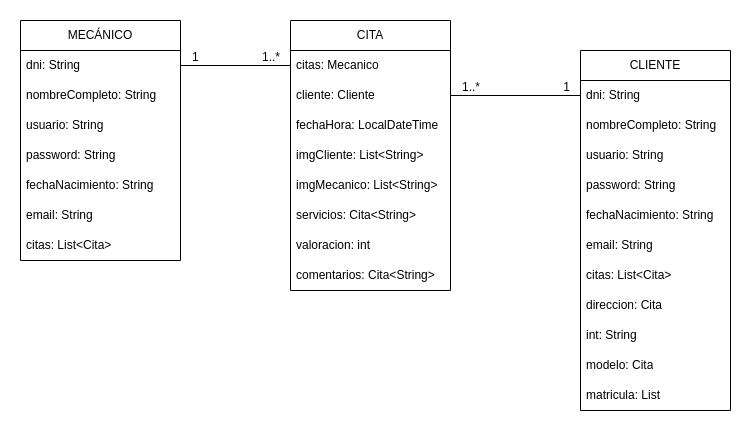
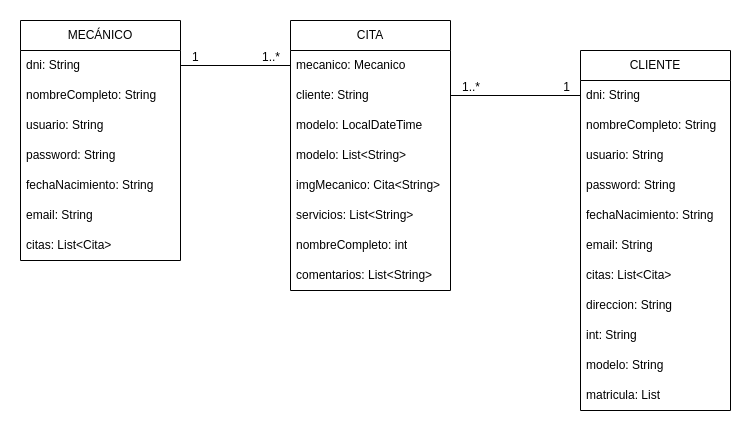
- <mxCell id="11" value="citas: Mecanico" style="text;strokeColor=none;fillColor=none;align=left;verticalAlign=middle;spacingLeft=4;spacingRight=4;overflow=hidden;points=[[0,0.5],[1,0.5]];portConstraint=eastwest;rotatable=0;whiteSpace=wrap;html=1;" vertex="1" parent="10"><mxGeometry y="30" width="160" height="30" as="geometry" /></mxCell>
+ <mxCell id="11" value="mecanico: Mecanico" style="text;strokeColor=none;fillColor=none;align=left;verticalAlign=middle;spacingLeft=4;spacingRight=4;overflow=hidden;points=[[0,0.5],[1,0.5]];portConstraint=eastwest;rotatable=0;whiteSpace=wrap;html=1;" vertex="1" parent="10"><mxGeometry y="30" width="160" height="30" as="geometry" /></mxCell>
- <mxCell id="12" value="cliente: Cliente" style="text;strokeColor=none;fillColor=none;align=left;verticalAlign=middle;spacingLeft=4;spacingRight=4;overflow=hidden;points=[[0,0.5],[1,0.5]];portConstraint=eastwest;rotatable=0;whiteSpace=wrap;html=1;" vertex="1" parent="10"><mxGeometry y="60" width="160" height="30" as="geometry" /></mxCell>
+ <mxCell id="12" value="cliente: String" style="text;strokeColor=none;fillColor=none;align=left;verticalAlign=middle;spacingLeft=4;spacingRight=4;overflow=hidden;points=[[0,0.5],[1,0.5]];portConstraint=eastwest;rotatable=0;whiteSpace=wrap;html=1;" vertex="1" parent="10"><mxGeometry y="60" width="160" height="30" as="geometry" /></mxCell>
- <mxCell id="13" value="fechaHora: LocalDateTime" style="text;strokeColor=none;fillColor=none;align=left;verticalAlign=middle;spacingLeft=4;spacingRight=4;overflow=hidden;points=[[0,0.5],[1,0.5]];portConstraint=eastwest;rotatable=0;whiteSpace=wrap;html=1;" vertex="1" parent="10"><mxGeometry y="90" width="160" height="30" as="geometry" /></mxCell>
+ <mxCell id="13" value="modelo: LocalDateTime" style="text;strokeColor=none;fillColor=none;align=left;verticalAlign=middle;spacingLeft=4;spacingRight=4;overflow=hidden;points=[[0,0.5],[1,0.5]];portConstraint=eastwest;rotatable=0;whiteSpace=wrap;html=1;" vertex="1" parent="10"><mxGeometry y="90" width="160" height="30" as="geometry" /></mxCell>
- <mxCell id="14" value="imgCliente: List&amp;lt;String&amp;gt;" style="text;strokeColor=none;fillColor=none;align=left;verticalAlign=middle;spacingLeft=4;spacingRight=4;overflow=hidden;points=[[0,0.5],[1,0.5]];portConstraint=eastwest;rotatable=0;whiteSpace=wrap;html=1;" vertex="1" parent="10"><mxGeometry y="120" width="160" height="30" as="geometry" /></mxCell>
+ <mxCell id="14" value="modelo: List&amp;lt;String&amp;gt;" style="text;strokeColor=none;fillColor=none;align=left;verticalAlign=middle;spacingLeft=4;spacingRight=4;overflow=hidden;points=[[0,0.5],[1,0.5]];portConstraint=eastwest;rotatable=0;whiteSpace=wrap;html=1;" vertex="1" parent="10"><mxGeometry y="120" width="160" height="30" as="geometry" /></mxCell>
- <mxCell id="15" value="imgMecanico: List&amp;lt;String&amp;gt;" style="text;strokeColor=none;fillColor=none;align=left;verticalAlign=middle;spacingLeft=4;spacingRight=4;overflow=hidden;points=[[0,0.5],[1,0.5]];portConstraint=eastwest;rotatable=0;whiteSpace=wrap;html=1;" vertex="1" parent="10"><mxGeometry y="150" width="160" height="30" as="geometry" /></mxCell>
+ <mxCell id="15" value="imgMecanico: Cita&amp;lt;String&amp;gt;" style="text;strokeColor=none;fillColor=none;align=left;verticalAlign=middle;spacingLeft=4;spacingRight=4;overflow=hidden;points=[[0,0.5],[1,0.5]];portConstraint=eastwest;rotatable=0;whiteSpace=wrap;html=1;" vertex="1" parent="10"><mxGeometry y="150" width="160" height="30" as="geometry" /></mxCell>
- <mxCell id="16" value="servicios: Cita&amp;lt;String&amp;gt;" style="text;strokeColor=none;fillColor=none;align=left;verticalAlign=middle;spacingLeft=4;spacingRight=4;overflow=hidden;points=[[0,0.5],[1,0.5]];portConstraint=eastwest;rotatable=0;whiteSpace=wrap;html=1;" vertex="1" parent="10"><mxGeometry y="180" width="160" height="30" as="geometry" /></mxCell>
+ <mxCell id="16" value="servicios: List&amp;lt;String&amp;gt;" style="text;strokeColor=none;fillColor=none;align=left;verticalAlign=middle;spacingLeft=4;spacingRight=4;overflow=hidden;points=[[0,0.5],[1,0.5]];portConstraint=eastwest;rotatable=0;whiteSpace=wrap;html=1;" vertex="1" parent="10"><mxGeometry y="180" width="160" height="30" as="geometry" /></mxCell>
- <mxCell id="17" value="valoracion: int" style="text;strokeColor=none;fillColor=none;align=left;verticalAlign=middle;spacingLeft=4;spacingRight=4;overflow=hidden;points=[[0,0.5],[1,0.5]];portConstraint=eastwest;rotatable=0;whiteSpace=wrap;html=1;" vertex="1" parent="10"><mxGeometry y="210" width="160" height="30" as="geometry" /></mxCell>
+ <mxCell id="17" value="nombreCompleto: int" style="text;strokeColor=none;fillColor=none;align=left;verticalAlign=middle;spacingLeft=4;spacingRight=4;overflow=hidden;points=[[0,0.5],[1,0.5]];portConstraint=eastwest;rotatable=0;whiteSpace=wrap;html=1;" vertex="1" parent="10"><mxGeometry y="210" width="160" height="30" as="geometry" /></mxCell>
- <mxCell id="18" value="comentarios: Cita&amp;lt;String&amp;gt;" style="text;strokeColor=none;fillColor=none;align=left;verticalAlign=middle;spacingLeft=4;spacingRight=4;overflow=hidden;points=[[0,0.5],[1,0.5]];portConstraint=eastwest;rotatable=0;whiteSpace=wrap;html=1;" vertex="1" parent="10"><mxGeometry y="240" width="160" height="30" as="geometry" /></mxCell>
+ <mxCell id="18" value="comentarios: List&amp;lt;String&amp;gt;" style="text;strokeColor=none;fillColor=none;align=left;verticalAlign=middle;spacingLeft=4;spacingRight=4;overflow=hidden;points=[[0,0.5],[1,0.5]];portConstraint=eastwest;rotatable=0;whiteSpace=wrap;html=1;" vertex="1" parent="10"><mxGeometry y="240" width="160" height="30" as="geometry" /></mxCell>
- <mxCell id="27" value="direccion: Cita" style="text;strokeColor=none;fillColor=none;align=left;verticalAlign=middle;spacingLeft=4;spacingRight=4;overflow=hidden;points=[[0,0.5],[1,0.5]];portConstraint=eastwest;rotatable=0;whiteSpace=wrap;html=1;" vertex="1" parent="19"><mxGeometry y="240" width="150" height="30" as="geometry" /></mxCell>
+ <mxCell id="27" value="direccion: String" style="text;strokeColor=none;fillColor=none;align=left;verticalAlign=middle;spacingLeft=4;spacingRight=4;overflow=hidden;points=[[0,0.5],[1,0.5]];portConstraint=eastwest;rotatable=0;whiteSpace=wrap;html=1;" vertex="1" parent="19"><mxGeometry y="240" width="150" height="30" as="geometry" /></mxCell>
- <mxCell id="29" value="modelo: Cita" style="text;strokeColor=none;fillColor=none;align=left;verticalAlign=middle;spacingLeft=4;spacingRight=4;overflow=hidden;points=[[0,0.5],[1,0.5]];portConstraint=eastwest;rotatable=0;whiteSpace=wrap;html=1;" vertex="1" parent="19"><mxGeometry y="300" width="150" height="30" as="geometry" /></mxCell>
+ <mxCell id="29" value="modelo: String" style="text;strokeColor=none;fillColor=none;align=left;verticalAlign=middle;spacingLeft=4;spacingRight=4;overflow=hidden;points=[[0,0.5],[1,0.5]];portConstraint=eastwest;rotatable=0;whiteSpace=wrap;html=1;" vertex="1" parent="19"><mxGeometry y="300" width="150" height="30" as="geometry" /></mxCell>
